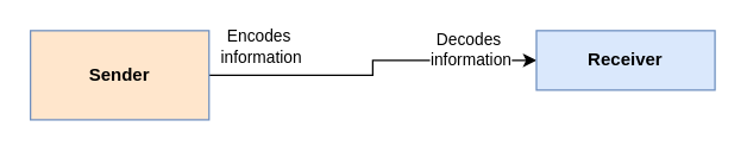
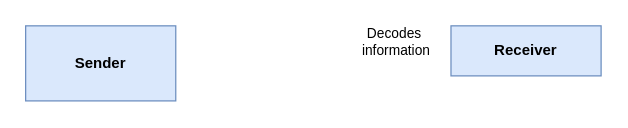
- <mxCell id="4" value="&lt;b&gt;Sender&lt;/b&gt;" style="rounded=0;whiteSpace=wrap;html=1;fillColor=#ffe6cc;strokeColor=#6c8ebf;" vertex="1" parent="1"><mxGeometry x="20" y="20" width="120" height="60" as="geometry" /></mxCell>
+ <mxCell id="4" value="&lt;b&gt;Sender&lt;/b&gt;" style="rounded=0;whiteSpace=wrap;html=1;fillColor=#dae8fc;strokeColor=#6c8ebf;" vertex="1" parent="1"><mxGeometry x="20" y="20" width="120" height="60" as="geometry" /></mxCell>
- <mxCell id="2" style="edgeStyle=orthogonalEdgeStyle;rounded=0;orthogonalLoop=1;jettySize=auto;html=1;" edge="1" parent="1" source="4" target="5"><mxGeometry relative="1" as="geometry" /></mxCell>
- <mxCell id="3" value="Encodes&amp;nbsp;&lt;br&gt;information" style="edgeLabel;html=1;align=center;verticalAlign=middle;resizable=0;points=[];" vertex="1" connectable="0" parent="2"><mxGeometry x="-0.701" y="1" relative="1" as="geometry"><mxPoint y="-19" as="offset" /></mxGeometry></mxCell>
